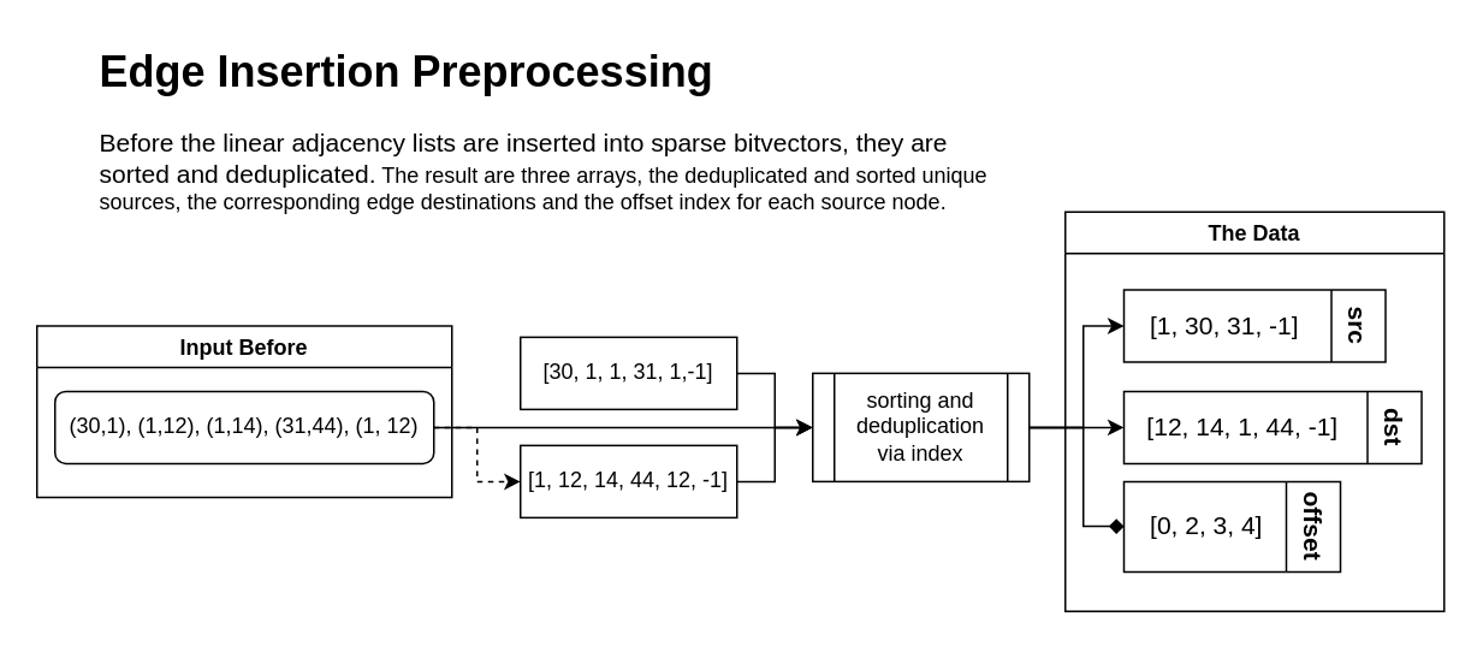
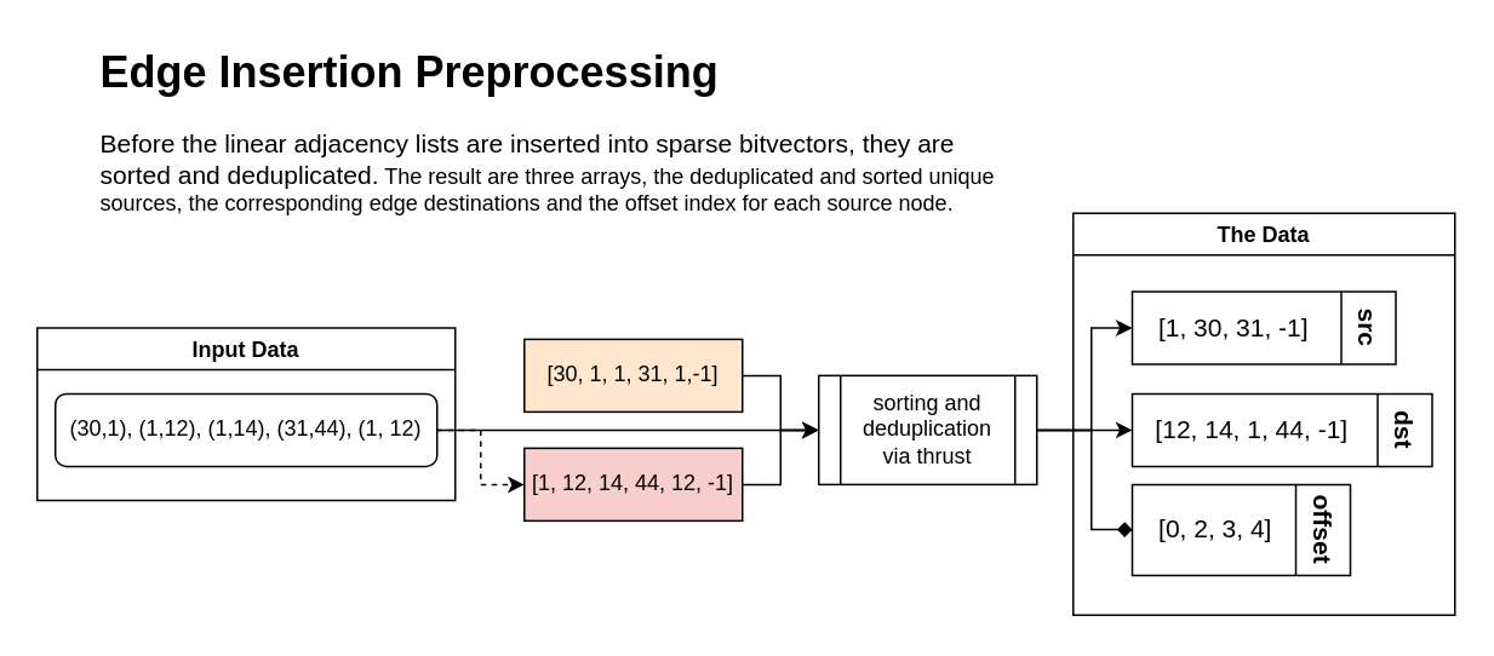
- <mxCell id="13" value="Input Before" style="swimlane;" vertex="1" parent="1"><mxGeometry x="20" y="180.01" width="230" height="95" as="geometry" /></mxCell>
+ <mxCell id="13" value="Input Data" style="swimlane;" vertex="1" parent="1"><mxGeometry x="20" y="180.01" width="230" height="95" as="geometry" /></mxCell>
- <mxCell id="5" value="[30, 1, 1, 31, 1,-1]" style="whiteSpace=wrap;html=1;rounded=0;" vertex="1" parent="1"><mxGeometry x="288" y="186.25" width="120" height="40" as="geometry" /></mxCell>
+ <mxCell id="5" value="[30, 1, 1, 31, 1,-1]" style="whiteSpace=wrap;html=1;rounded=0;fillColor=#ffe6cc;" vertex="1" parent="1"><mxGeometry x="288" y="186.25" width="120" height="40" as="geometry" /></mxCell>
- <mxCell id="11" value="&lt;div&gt;sorting and&lt;br&gt;&lt;/div&gt;&lt;div&gt;deduplication&lt;/div&gt;&lt;div&gt;via index&lt;/div&gt;" style="shape=process;whiteSpace=wrap;html=1;backgroundOutline=1;" vertex="1" parent="1"><mxGeometry x="450" y="206.25" width="120" height="60" as="geometry" /></mxCell>
+ <mxCell id="11" value="&lt;div&gt;sorting and&lt;br&gt;&lt;/div&gt;&lt;div&gt;deduplication&lt;/div&gt;&lt;div&gt;via thrust&lt;/div&gt;" style="shape=process;whiteSpace=wrap;html=1;backgroundOutline=1;" vertex="1" parent="1"><mxGeometry x="450" y="206.25" width="120" height="60" as="geometry" /></mxCell>
- <mxCell id="7" value="[1, 12, 14, 44, 12, -1]" style="whiteSpace=wrap;html=1;rounded=0;" vertex="1" parent="1"><mxGeometry x="288" y="246.25" width="120" height="40" as="geometry" /></mxCell>
+ <mxCell id="7" value="[1, 12, 14, 44, 12, -1]" style="whiteSpace=wrap;html=1;rounded=0;fillColor=#f8cecc;" vertex="1" parent="1"><mxGeometry x="288" y="246.25" width="120" height="40" as="geometry" /></mxCell>
